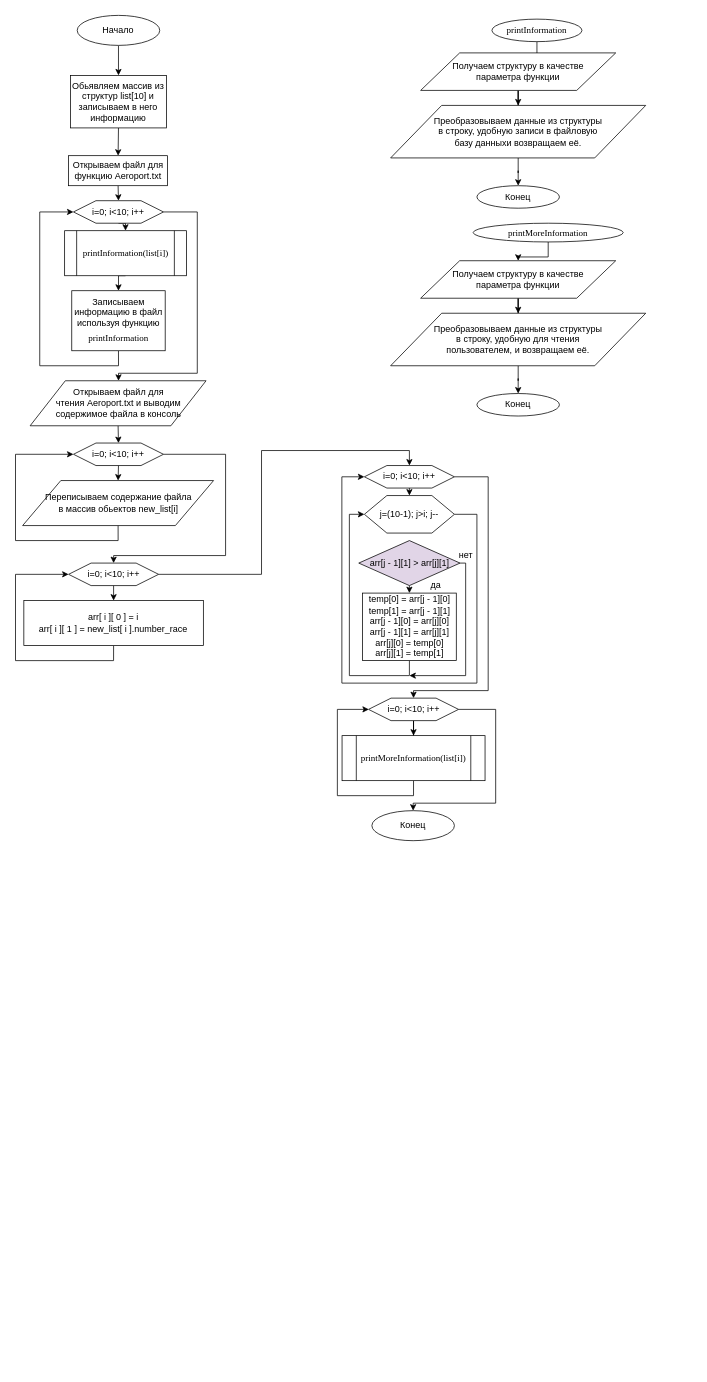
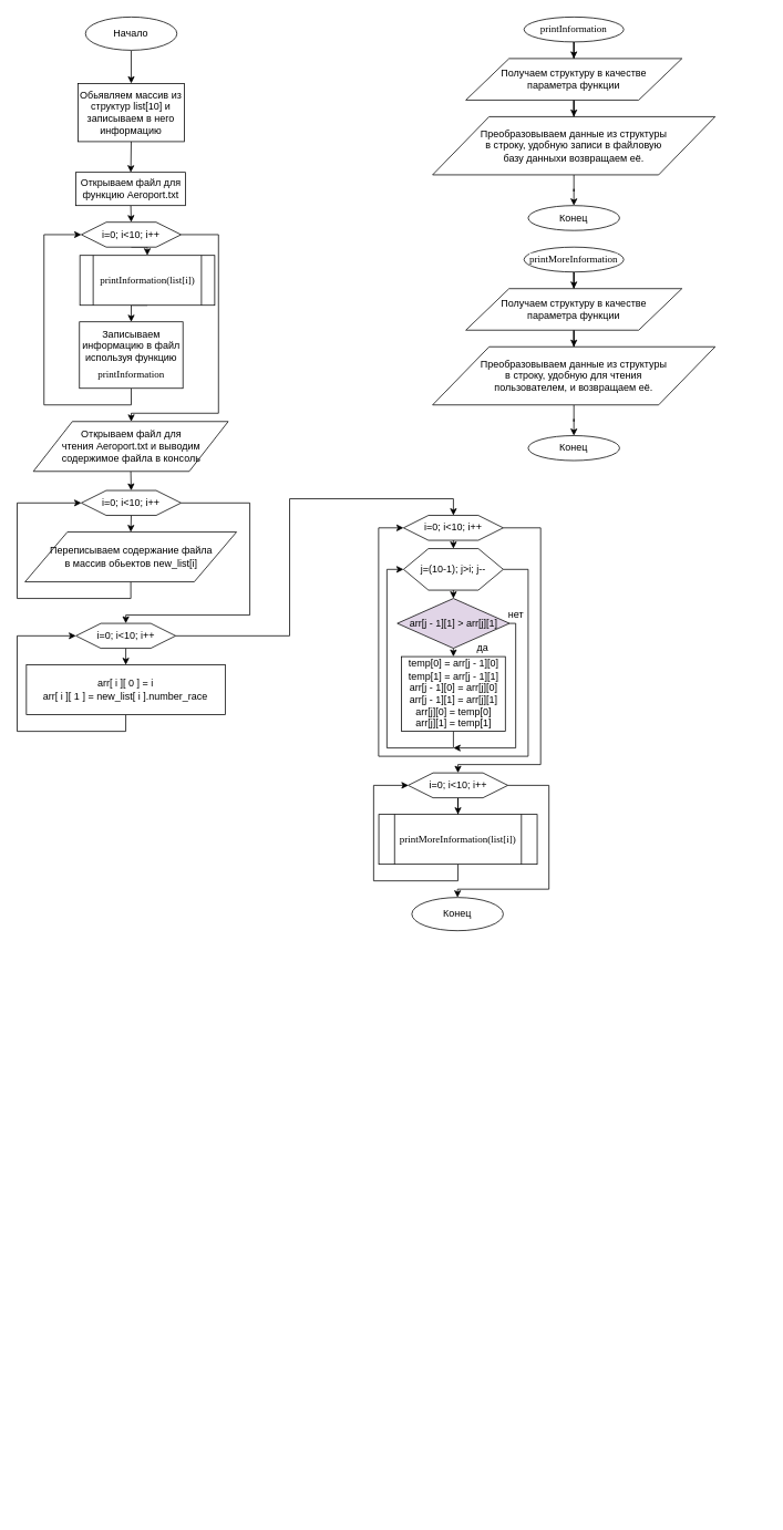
- <mxCell id="20" value="&lt;font style=&quot;font-size: 12px&quot;&gt;&lt;span style=&quot;background-color: rgb(255 , 255 , 255)&quot;&gt;&lt;font style=&quot;font-size: 12px&quot; face=&quot;Times New Roman, serif&quot;&gt;&lt;font style=&quot;font-size: 12px&quot;&gt;&lt;span style=&quot;background-position: 0% 0% ; background-repeat: repeat ; background-attachment: scroll ; background-image: none ; background-size: auto&quot;&gt;printInformation&lt;/span&gt;&lt;/font&gt;&lt;/font&gt;&lt;/span&gt;&lt;/font&gt;" style="ellipse;whiteSpace=wrap;html=1;" vertex="1" parent="1"><mxGeometry x="655" y="25" width="120" height="30" as="geometry" /></mxCell>
+ <mxCell id="20" value="&lt;font style=&quot;font-size: 12px&quot;&gt;&lt;span style=&quot;background-color: rgb(255 , 255 , 255)&quot;&gt;&lt;font style=&quot;font-size: 12px&quot; face=&quot;Times New Roman, serif&quot;&gt;&lt;font style=&quot;font-size: 12px&quot;&gt;&lt;span style=&quot;background-position: 0% 0% ; background-repeat: repeat ; background-attachment: scroll ; background-image: none ; background-size: auto&quot;&gt;printInformation&lt;/span&gt;&lt;/font&gt;&lt;/font&gt;&lt;/span&gt;&lt;/font&gt;" style="ellipse;whiteSpace=wrap;html=1;" vertex="1" parent="1"><mxGeometry x="630" width="120" height="30" as="geometry" y="20" /></mxCell>
- <mxCell id="27" value="&lt;font style=&quot;font-size: 12px&quot;&gt;&lt;span style=&quot;background-color: rgb(255 , 255 , 255)&quot;&gt;&lt;font style=&quot;font-size: 12px&quot; face=&quot;Times New Roman, serif&quot;&gt;&lt;font style=&quot;font-size: 12px&quot;&gt;&lt;span style=&quot;background-position: 0% 0% ; background-repeat: repeat ; background-attachment: scroll ; background-image: none ; background-size: auto&quot;&gt;printMoreInformation&lt;/span&gt;&lt;/font&gt;&lt;/font&gt;&lt;/span&gt;&lt;/font&gt;" style="ellipse;whiteSpace=wrap;html=1;" vertex="1" parent="1"><mxGeometry x="630" y="297" width="200" height="25" as="geometry" /></mxCell>
+ <mxCell id="27" value="&lt;font style=&quot;font-size: 12px&quot;&gt;&lt;span style=&quot;background-color: rgb(255 , 255 , 255)&quot;&gt;&lt;font style=&quot;font-size: 12px&quot; face=&quot;Times New Roman, serif&quot;&gt;&lt;font style=&quot;font-size: 12px&quot;&gt;&lt;span style=&quot;background-position: 0% 0% ; background-repeat: repeat ; background-attachment: scroll ; background-image: none ; background-size: auto&quot;&gt;printMoreInformation&lt;/span&gt;&lt;/font&gt;&lt;/font&gt;&lt;/span&gt;&lt;/font&gt;" style="ellipse;whiteSpace=wrap;html=1;" vertex="1" parent="1"><mxGeometry x="630" y="297" width="120" height="30" as="geometry" /></mxCell>
- <mxCell id="18" value="&lt;font style=&quot;font-size: 12px&quot;&gt;&lt;span style=&quot;background-color: rgb(255 , 255 , 255)&quot;&gt;&lt;font style=&quot;font-size: 12px&quot; face=&quot;Times New Roman, serif&quot;&gt;&lt;font style=&quot;font-size: 12px&quot;&gt;&lt;span style=&quot;background-position: 0% 0% ; background-repeat: repeat ; background-attachment: scroll ; background-image: none ; background-size: auto&quot;&gt;printInformation(list[i])&lt;/span&gt;&lt;/font&gt;&lt;/font&gt;&lt;/span&gt;&lt;/font&gt;" style="shape=process;whiteSpace=wrap;html=1;backgroundOutline=1;" vertex="1" parent="1"><mxGeometry x="85.5" y="307" width="162.25" height="60" as="geometry" /></mxCell>
+ <mxCell id="18" value="&lt;font style=&quot;font-size: 12px&quot;&gt;&lt;span style=&quot;background-color: rgb(255 , 255 , 255)&quot;&gt;&lt;font style=&quot;font-size: 12px&quot; face=&quot;Times New Roman, serif&quot;&gt;&lt;font style=&quot;font-size: 12px&quot;&gt;&lt;span style=&quot;background-position: 0% 0% ; background-repeat: repeat ; background-attachment: scroll ; background-image: none ; background-size: auto&quot;&gt;printInformation(list[i])&lt;/span&gt;&lt;/font&gt;&lt;/font&gt;&lt;/span&gt;&lt;/font&gt;" style="shape=process;whiteSpace=wrap;html=1;backgroundOutline=1;" vertex="1" parent="1"><mxGeometry x="95.5" y="307" width="162.25" height="60" as="geometry" /></mxCell>
+ <mxCell id="48" style="edgeStyle=orthogonalEdgeStyle;rounded=0;orthogonalLoop=1;jettySize=auto;html=1;exitX=0.5;exitY=1;exitDx=0;exitDy=0;entryX=0.5;entryY=0;entryDx=0;entryDy=0;" edge="1" parent="1" source="50" target="53"><mxGeometry relative="1" as="geometry" /></mxCell>
